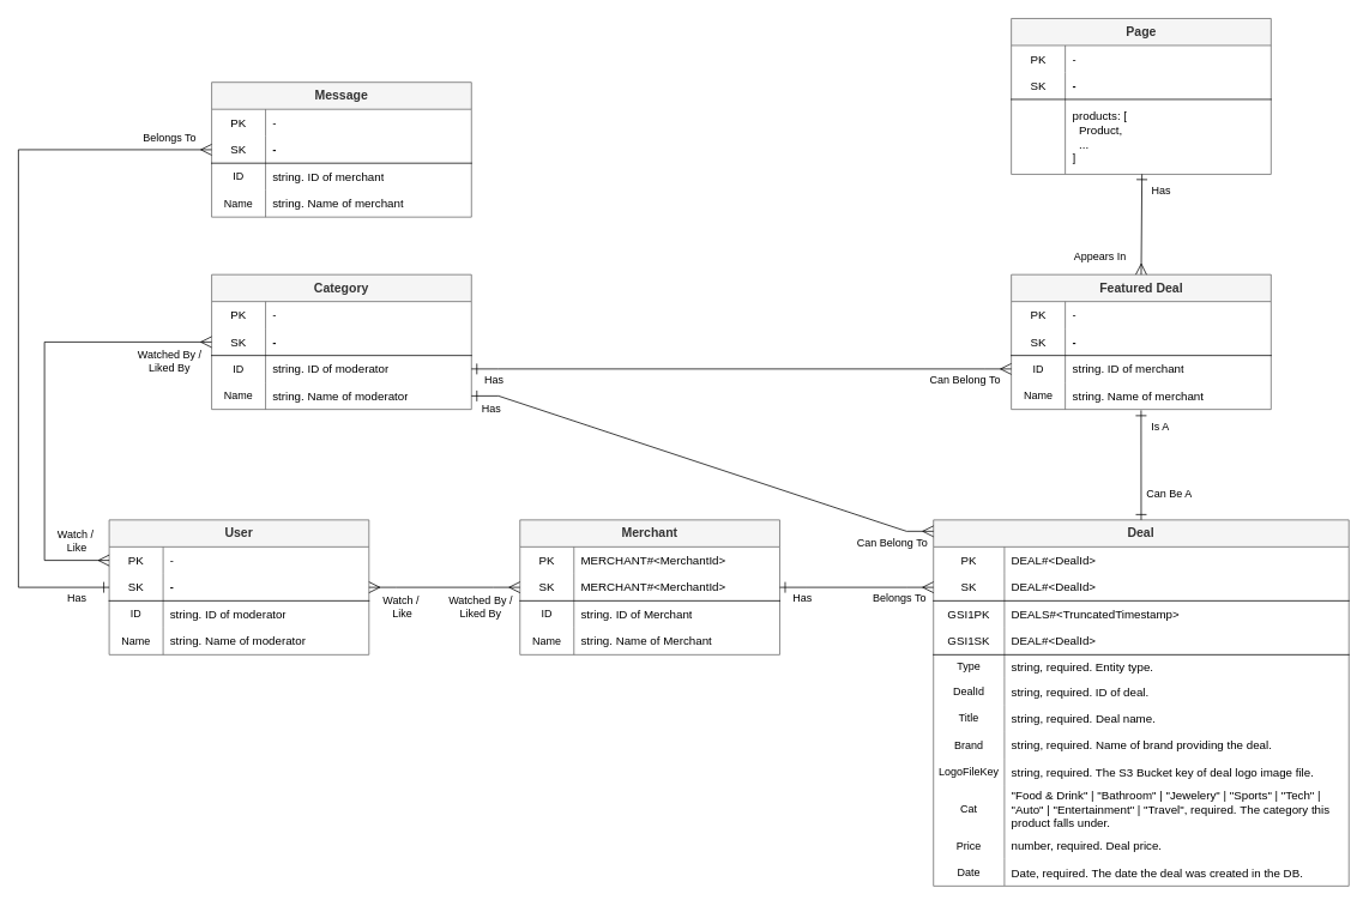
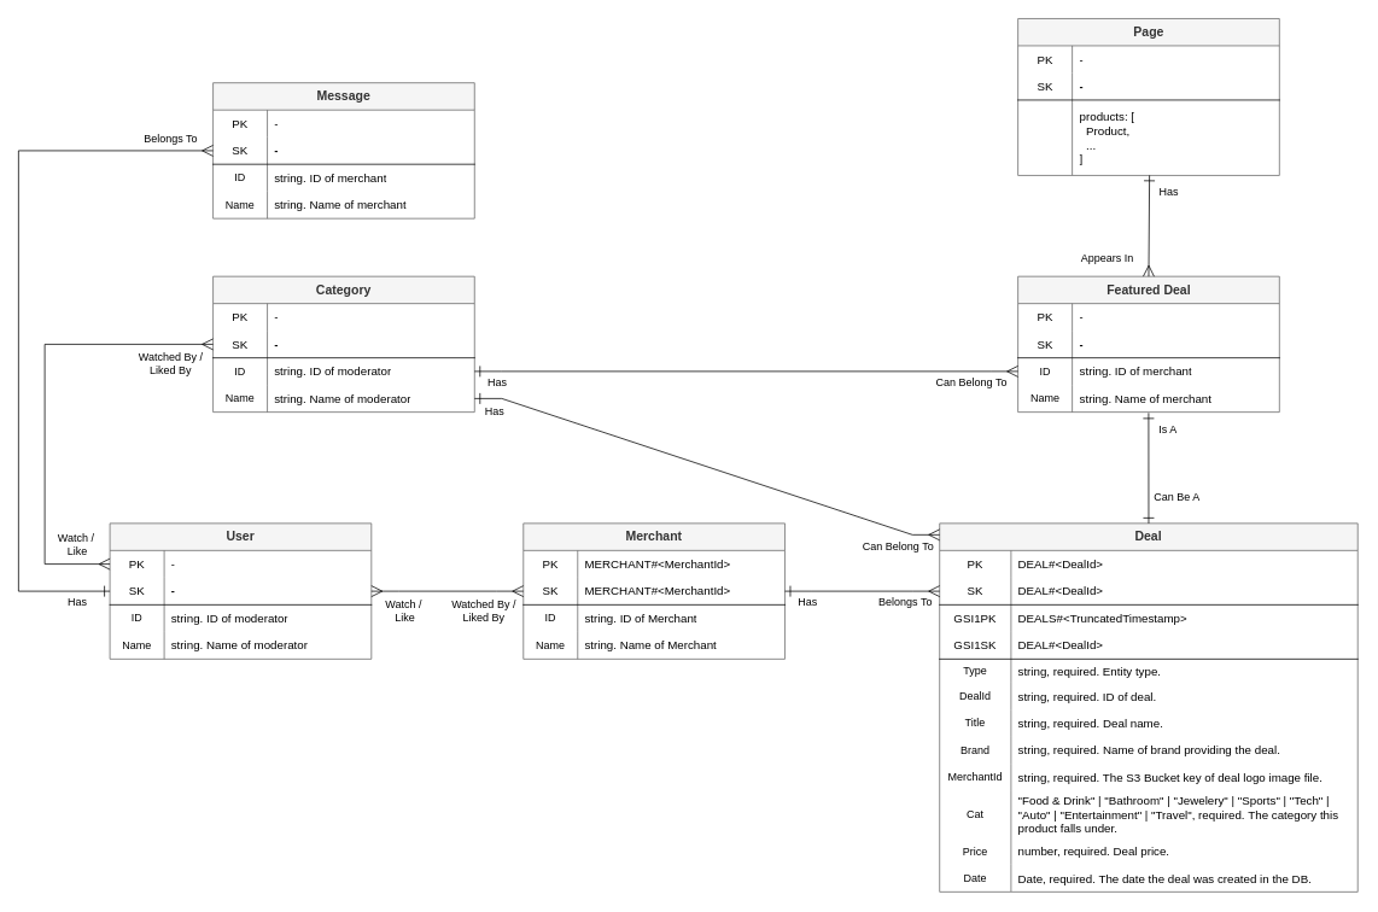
- <mxCell id="28" value="LogoFileKey" style="shape=partialRectangle;connectable=0;fillColor=none;top=0;left=0;bottom=0;right=0;editable=1;overflow=hidden;html=1;whiteSpace=wrap;" parent="27" vertex="1"><mxGeometry width="78.95" height="30" as="geometry"><mxRectangle width="78.95" height="30" as="alternateBounds" /></mxGeometry></mxCell>
+ <mxCell id="28" value="MerchantId" style="shape=partialRectangle;connectable=0;fillColor=none;top=0;left=0;bottom=0;right=0;editable=1;overflow=hidden;html=1;whiteSpace=wrap;" parent="27" vertex="1"><mxGeometry width="78.95" height="30" as="geometry"><mxRectangle width="78.95" height="30" as="alternateBounds" /></mxGeometry></mxCell>
